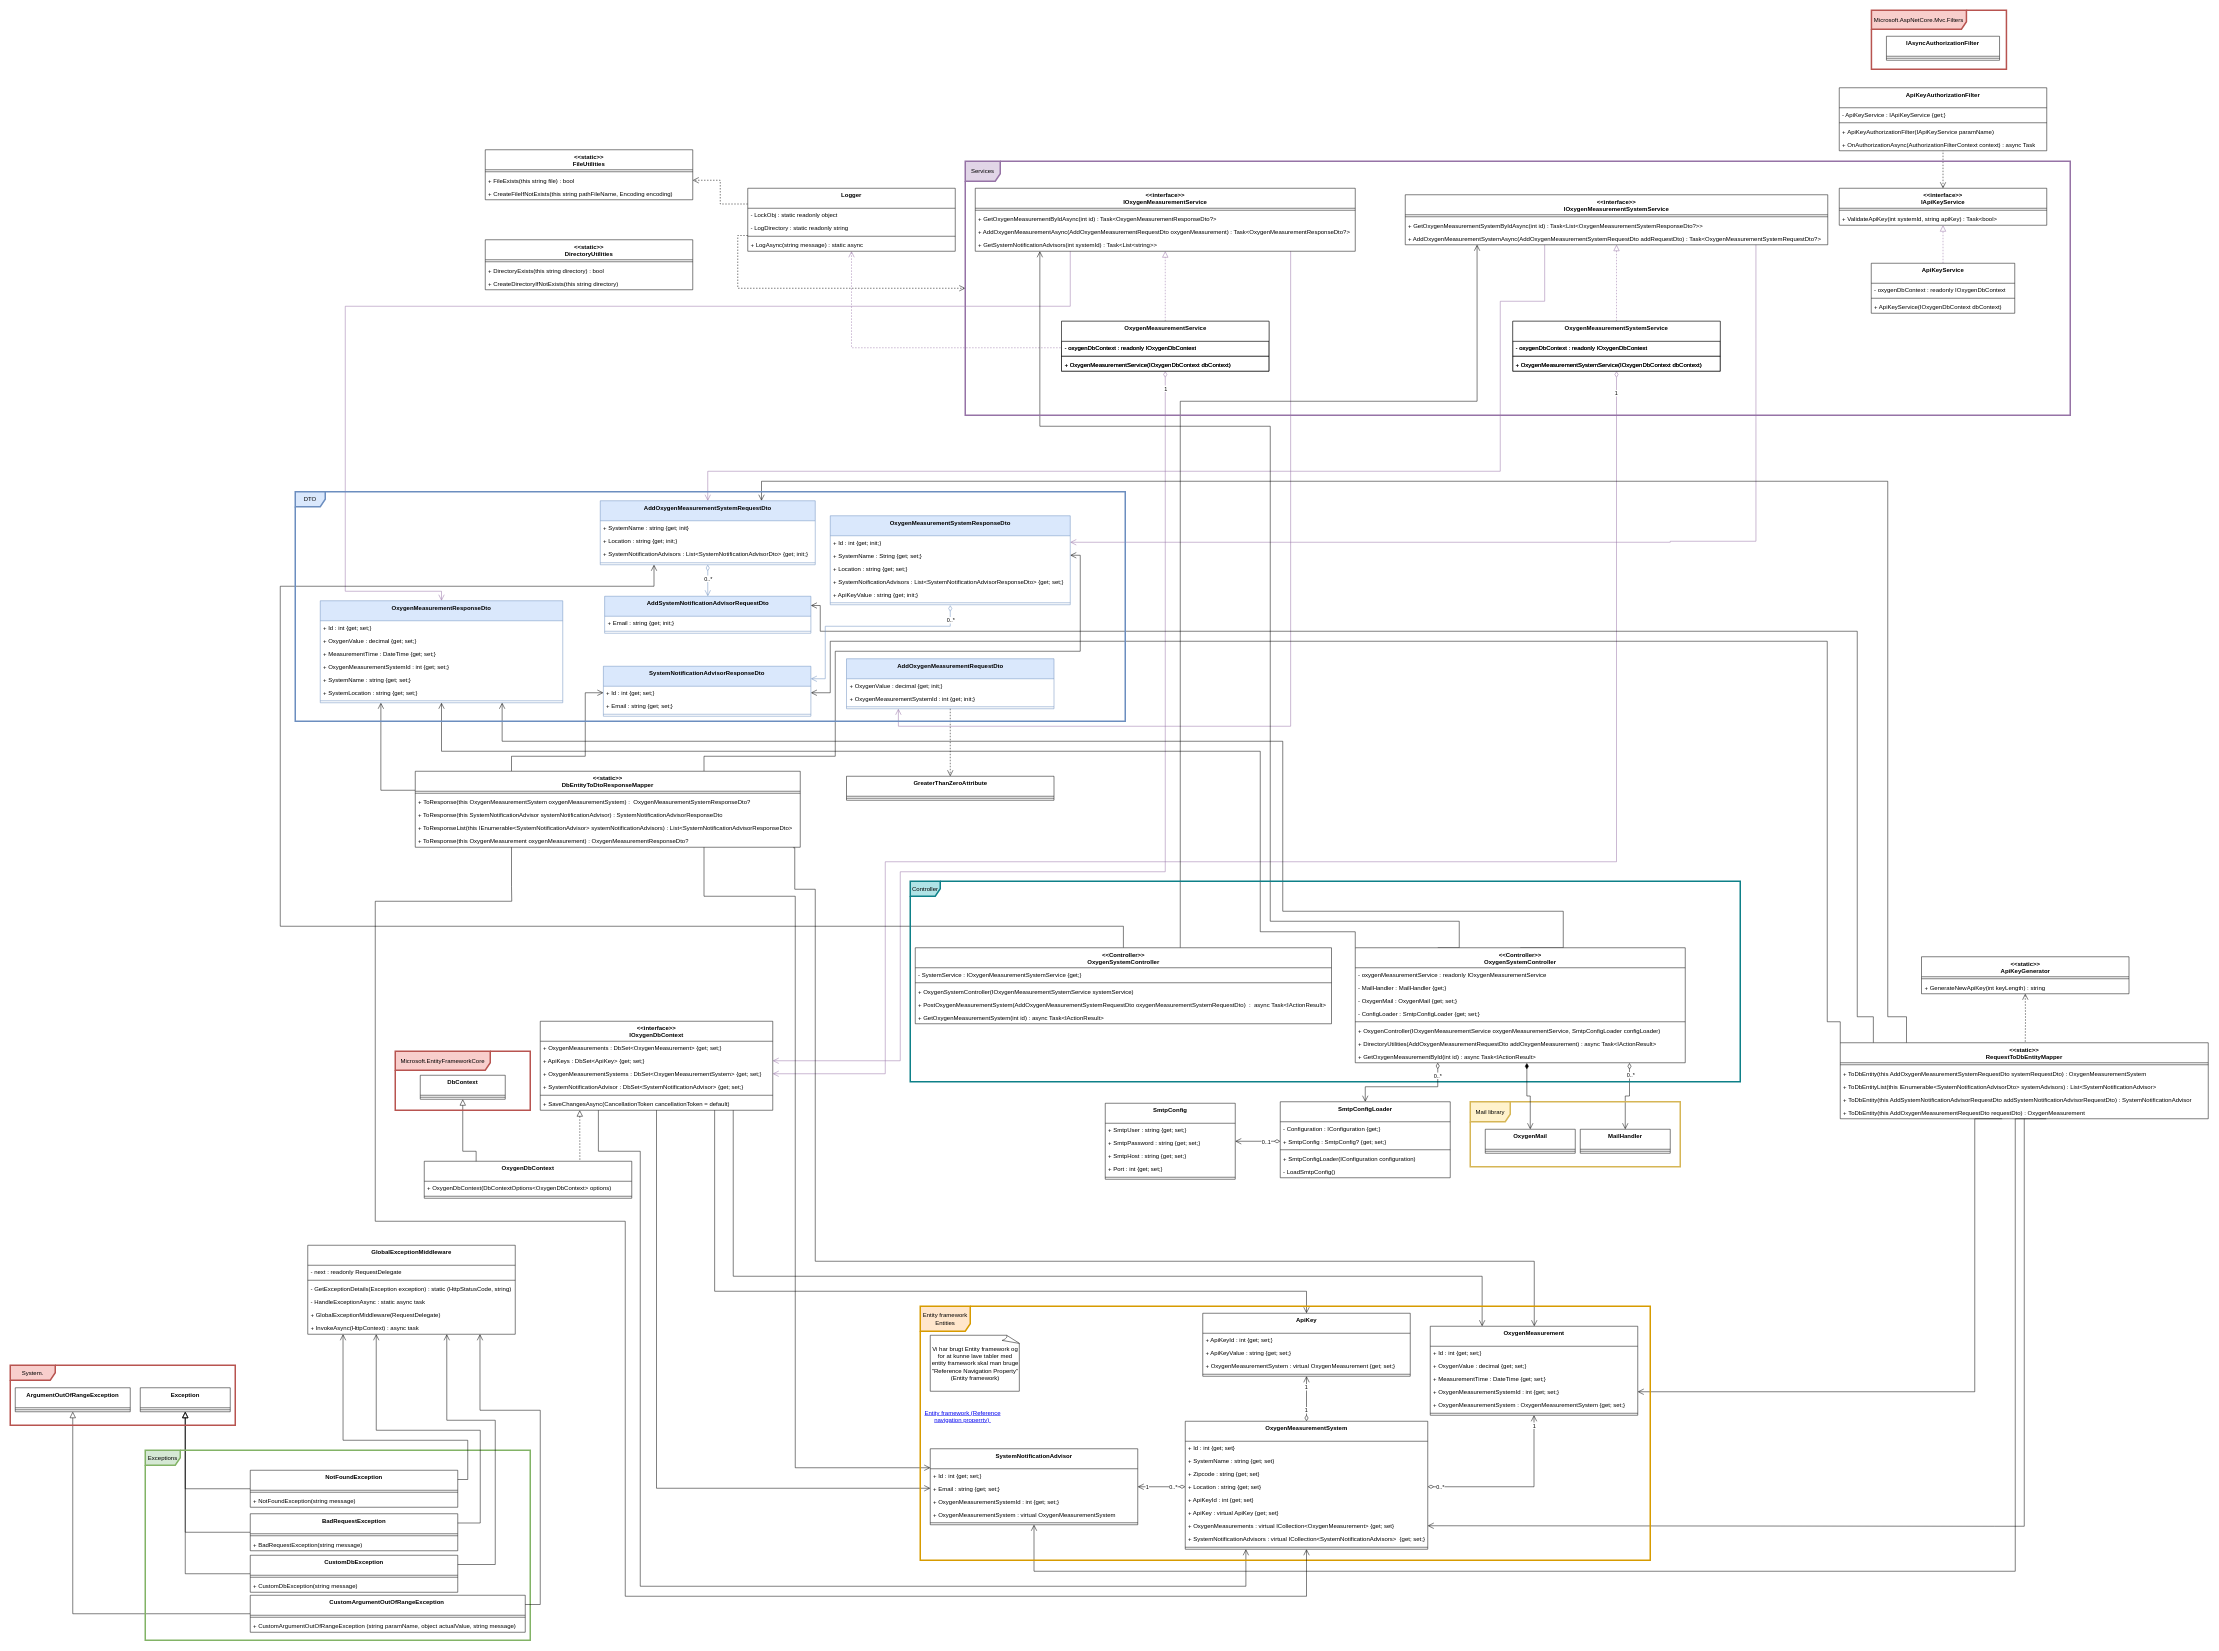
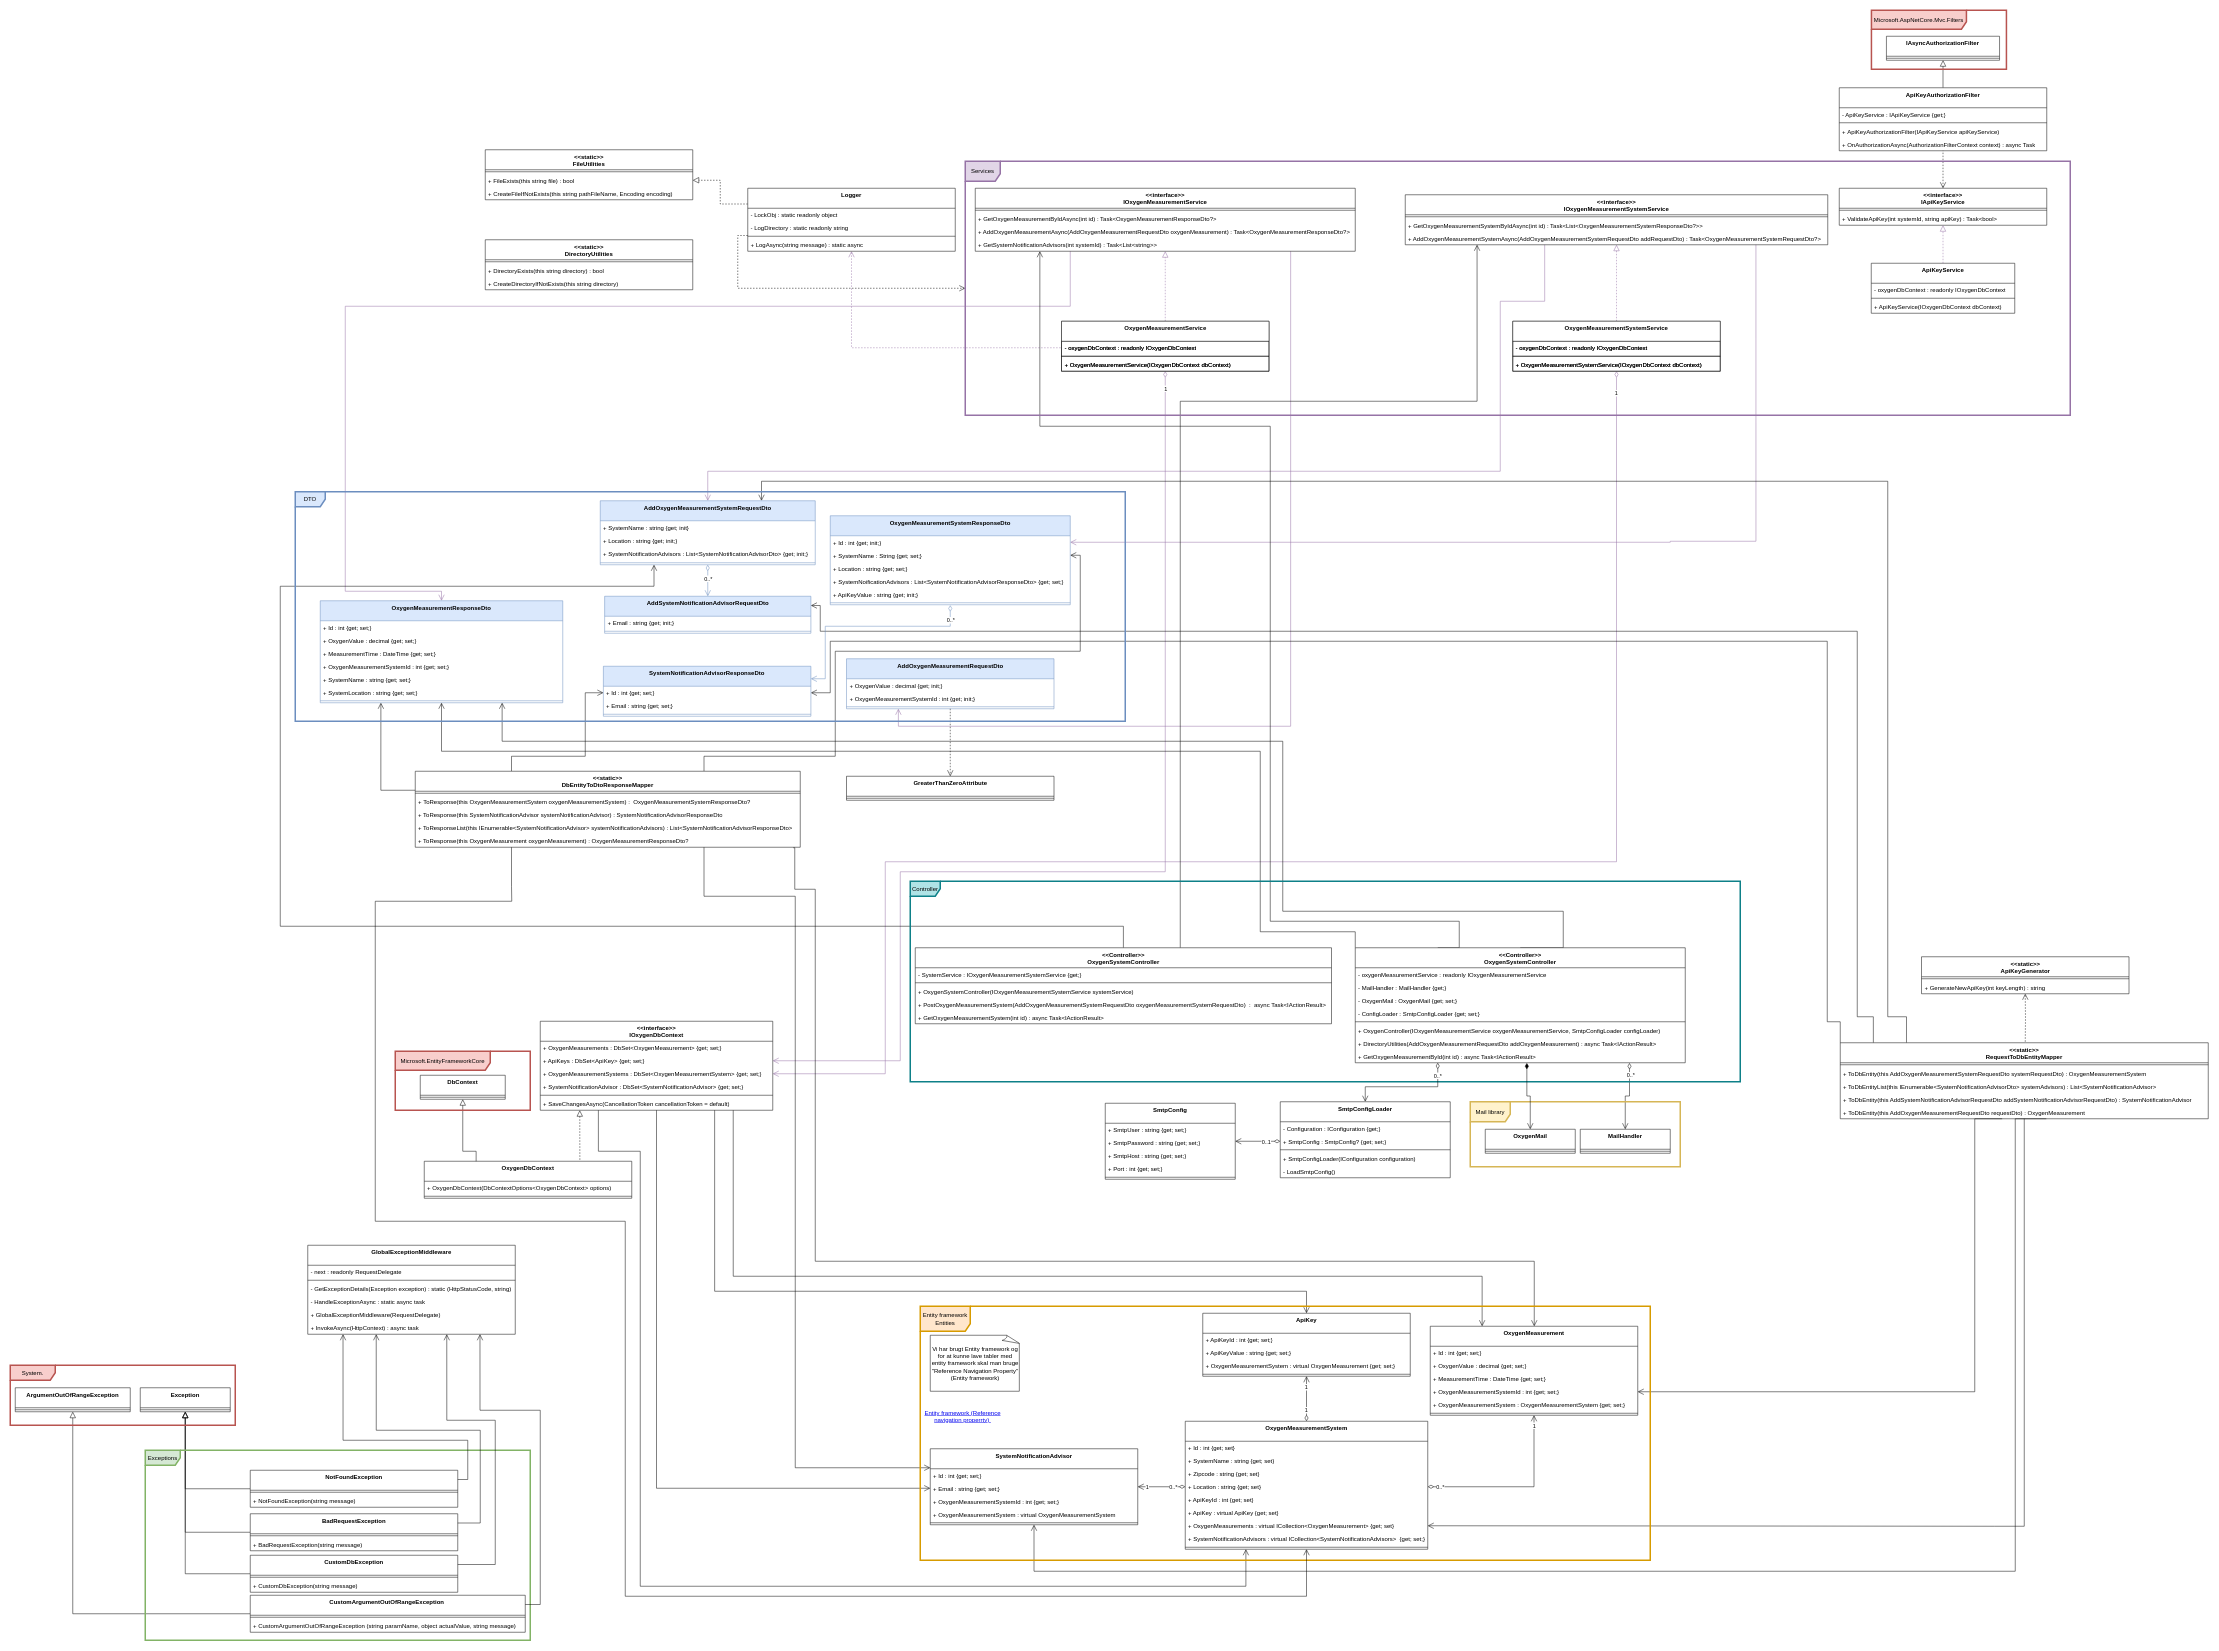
+ <mxCell id="188" style="edgeStyle=orthogonalEdgeStyle;rounded=0;orthogonalLoop=1;jettySize=auto;html=1;endArrow=block;endFill=0;endSize=10;" parent="1" source="189" target="220" edge="1"><mxGeometry relative="1" as="geometry" /></mxCell>
- <mxCell id="192" value="+&amp;nbsp;ApiKeyAuthorizationFilter(IApiKeyService paramName)" style="text;strokeColor=none;fillColor=none;align=left;verticalAlign=top;spacingLeft=4;spacingRight=4;overflow=hidden;rotatable=0;points=[[0,0.5],[1,0.5]];portConstraint=eastwest;whiteSpace=wrap;html=1;" parent="189" vertex="1"><mxGeometry y="74" width="415" height="26" as="geometry" /></mxCell>
+ <mxCell id="192" value="+&amp;nbsp;ApiKeyAuthorizationFilter(IApiKeyService apiKeyService)" style="text;strokeColor=none;fillColor=none;align=left;verticalAlign=top;spacingLeft=4;spacingRight=4;overflow=hidden;rotatable=0;points=[[0,0.5],[1,0.5]];portConstraint=eastwest;whiteSpace=wrap;html=1;" parent="189" vertex="1"><mxGeometry y="74" width="415" height="26" as="geometry" /></mxCell>
- <mxCell id="45" style="edgeStyle=orthogonalEdgeStyle;rounded=0;orthogonalLoop=1;jettySize=auto;html=1;endArrow=open;endFill=0;dashed=1;endSize=10;exitX=0;exitY=0.25;exitDx=0;exitDy=0;entryX=1;entryY=0.5;entryDx=0;entryDy=0;" parent="1" source="46" target="4" edge="1"><mxGeometry relative="1" as="geometry"><mxPoint x="1395" y="324" as="targetPoint" /></mxGeometry></mxCell>
+ <mxCell id="45" style="edgeStyle=orthogonalEdgeStyle;rounded=0;orthogonalLoop=1;jettySize=auto;html=1;endArrow=block;endFill=0;dashed=1;endSize=10;exitX=0;exitY=0.25;exitDx=0;exitDy=0;entryX=1;entryY=0.5;entryDx=0;entryDy=0;" parent="1" source="46" target="4" edge="1"><mxGeometry relative="1" as="geometry"><mxPoint x="1395" y="324" as="targetPoint" /></mxGeometry></mxCell>
